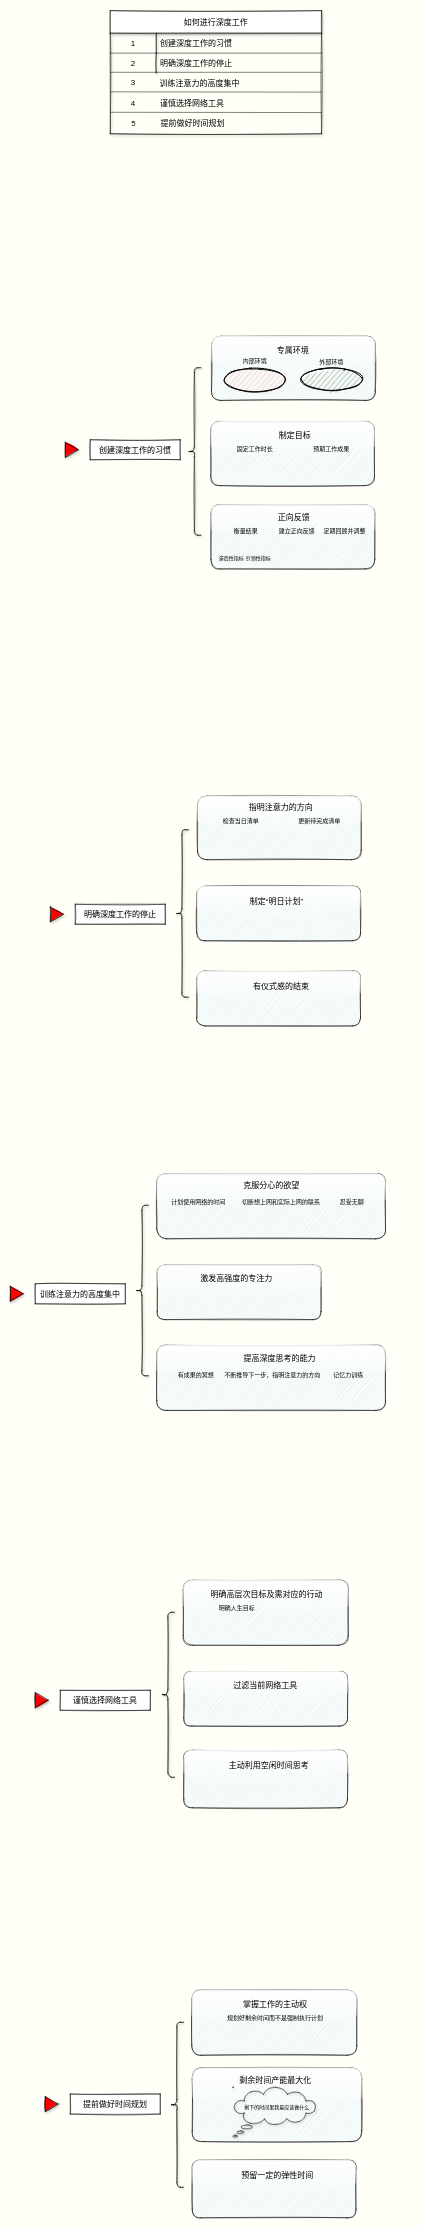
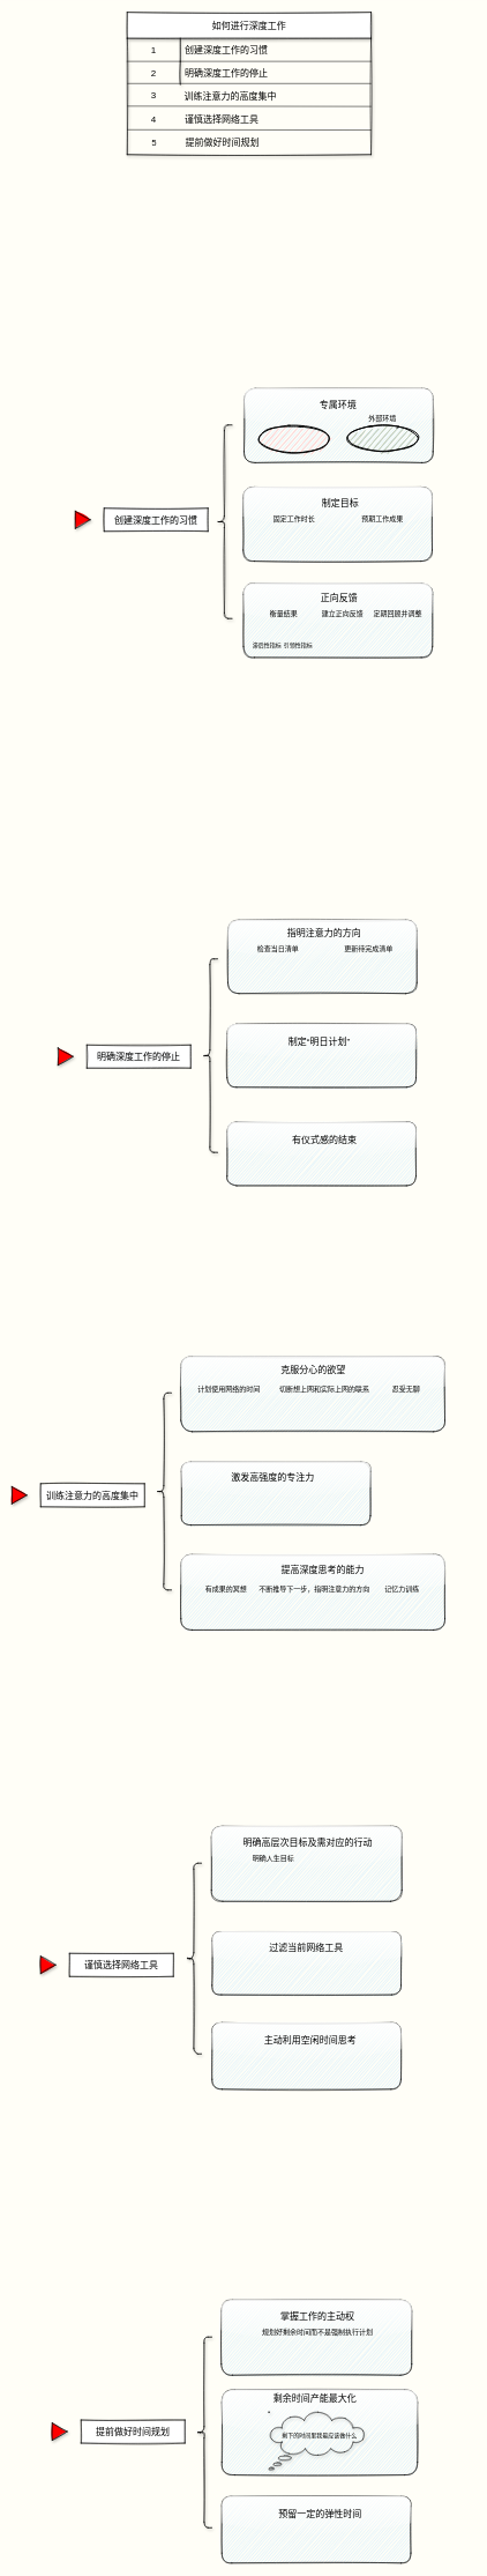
- <mxCell id="41" value="&lt;font style=&quot;font-size: 12px&quot;&gt;内部环境&lt;/font&gt;" style="text;html=1;strokeColor=none;fillColor=none;align=center;verticalAlign=middle;whiteSpace=wrap;rounded=0;shadow=0;glass=1;sketch=1;fontSize=16;" vertex="1" parent="34"><mxGeometry x="25" width="79" height="20" as="geometry" /></mxCell>
- <mxCell id="130" value="&lt;font style=&quot;font-size: 16px&quot;&gt;剩余时间产能最大化&lt;br&gt;&lt;/font&gt;" style="text;html=1;strokeColor=none;fillColor=none;align=center;verticalAlign=middle;whiteSpace=wrap;rounded=0;shadow=0;glass=1;sketch=1;fontSize=16;" vertex="1" parent="122"><mxGeometry x="380.52" y="169.99" width="158.98" height="20" as="geometry" /></mxCell>
+ <mxCell id="130" value="&lt;font style=&quot;font-size: 16px&quot;&gt;剩余时间产能最大化&lt;br&gt;&lt;/font&gt;" style="text;html=1;strokeColor=none;fillColor=none;align=center;verticalAlign=middle;whiteSpace=wrap;rounded=0;shadow=0;glass=1;sketch=1;fontSize=16;" vertex="1" parent="122"><mxGeometry x="375.52" y="159.99" width="158.98" height="20" as="geometry" /></mxCell>
